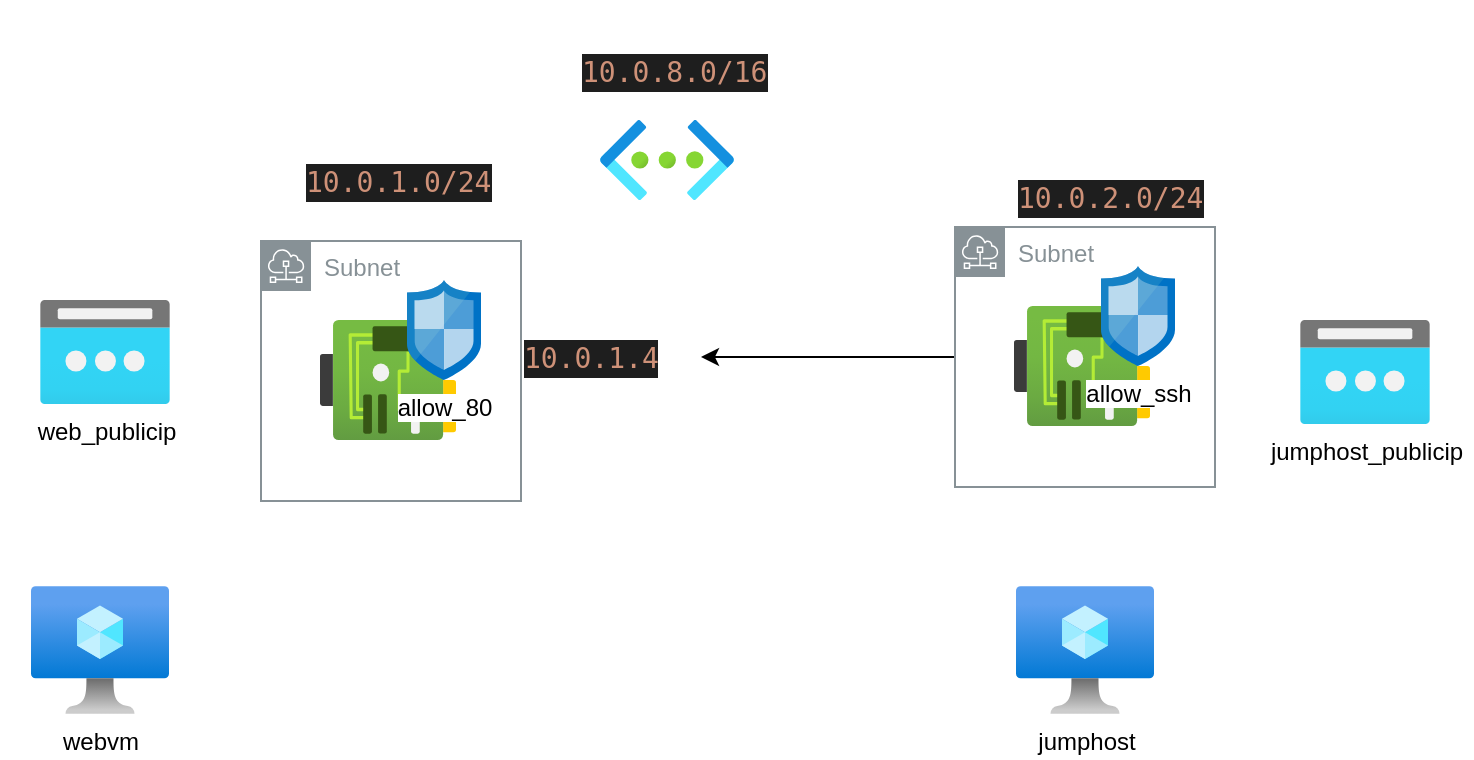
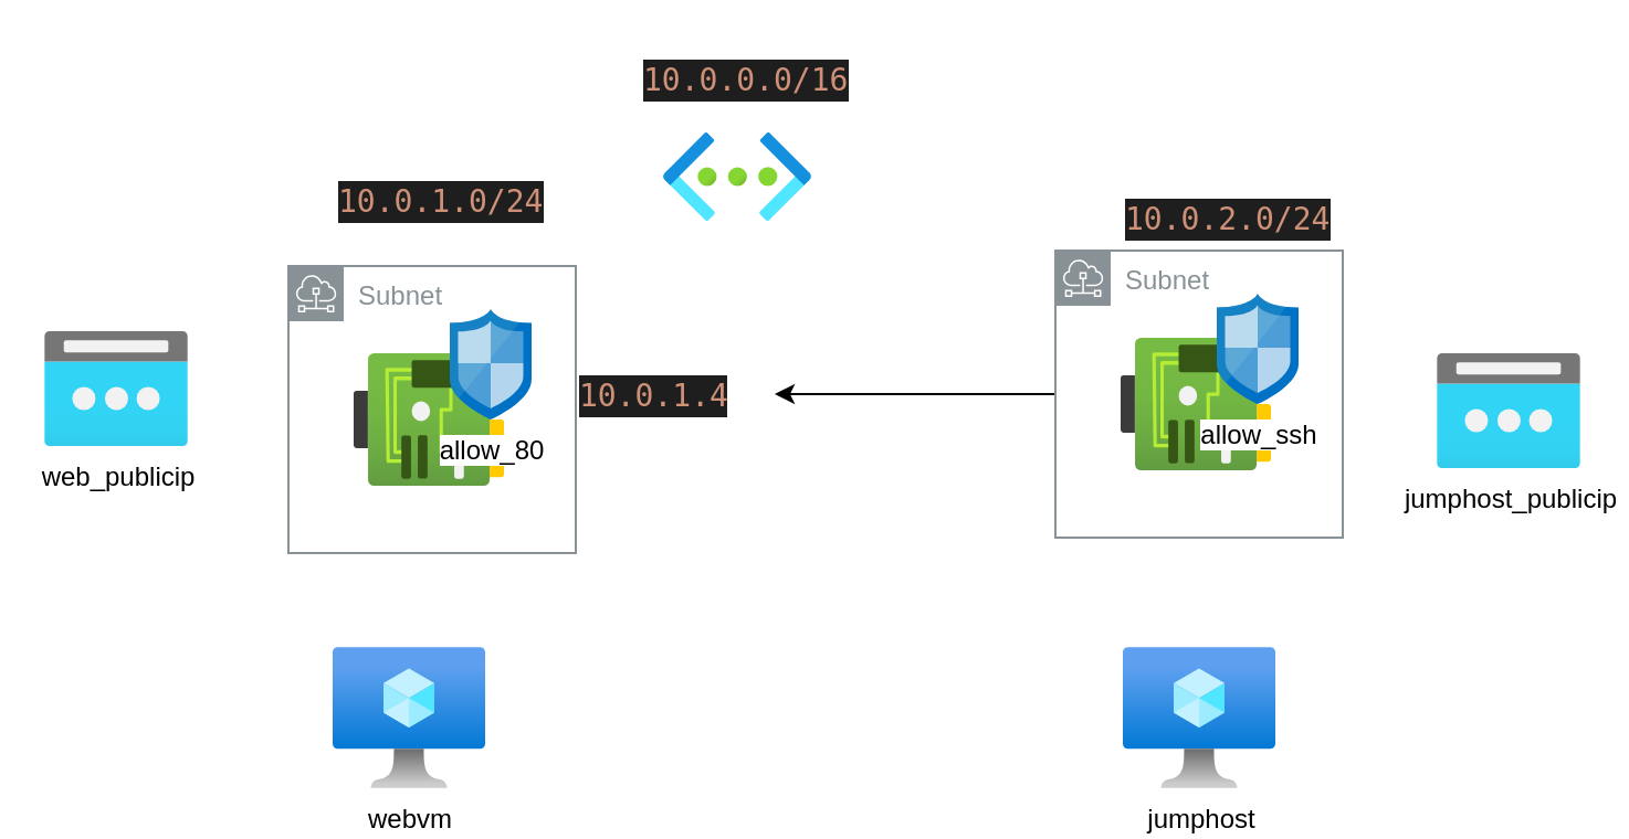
- <mxCell id="8" value="&lt;div style=&quot;color: rgb(212 , 212 , 212) ; background-color: rgb(30 , 30 , 30) ; font-family: &amp;#34;droid sans mono&amp;#34; , monospace , monospace , &amp;#34;droid sans fallback&amp;#34; ; font-weight: normal ; font-size: 14px ; line-height: 19px&quot;&gt;&lt;div&gt;&lt;span style=&quot;color: #ce9178&quot;&gt;10.0.8.0/16&lt;/span&gt;&lt;/div&gt;&lt;/div&gt;" style="text;whiteSpace=wrap;html=1;" parent="1" vertex="1"><mxGeometry x="288.5" width="90" height="30" as="geometry" y="20" /></mxCell>
+ <mxCell id="8" value="&lt;div style=&quot;color: rgb(212 , 212 , 212) ; background-color: rgb(30 , 30 , 30) ; font-family: &amp;#34;droid sans mono&amp;#34; , monospace , monospace , &amp;#34;droid sans fallback&amp;#34; ; font-weight: normal ; font-size: 14px ; line-height: 19px&quot;&gt;&lt;div&gt;&lt;span style=&quot;color: #ce9178&quot;&gt;10.0.0.0/16&lt;/span&gt;&lt;/div&gt;&lt;/div&gt;" style="text;whiteSpace=wrap;html=1;" parent="1" vertex="1"><mxGeometry x="288.5" width="90" height="30" as="geometry" y="20" /></mxCell>
- <mxCell id="5" value="webvm" style="aspect=fixed;html=1;points=[];align=center;image;fontSize=12;image=img/lib/azure2/compute/Virtual_Machine.svg;" parent="1" vertex="1"><mxGeometry x="15.5" y="293" width="69" height="64" as="geometry" /></mxCell>
+ <mxCell id="5" value="webvm" style="aspect=fixed;html=1;points=[];align=center;image;fontSize=12;image=img/lib/azure2/compute/Virtual_Machine.svg;" parent="1" vertex="1"><mxGeometry x="150.5" y="293" width="69" height="64" as="geometry" /></mxCell>
